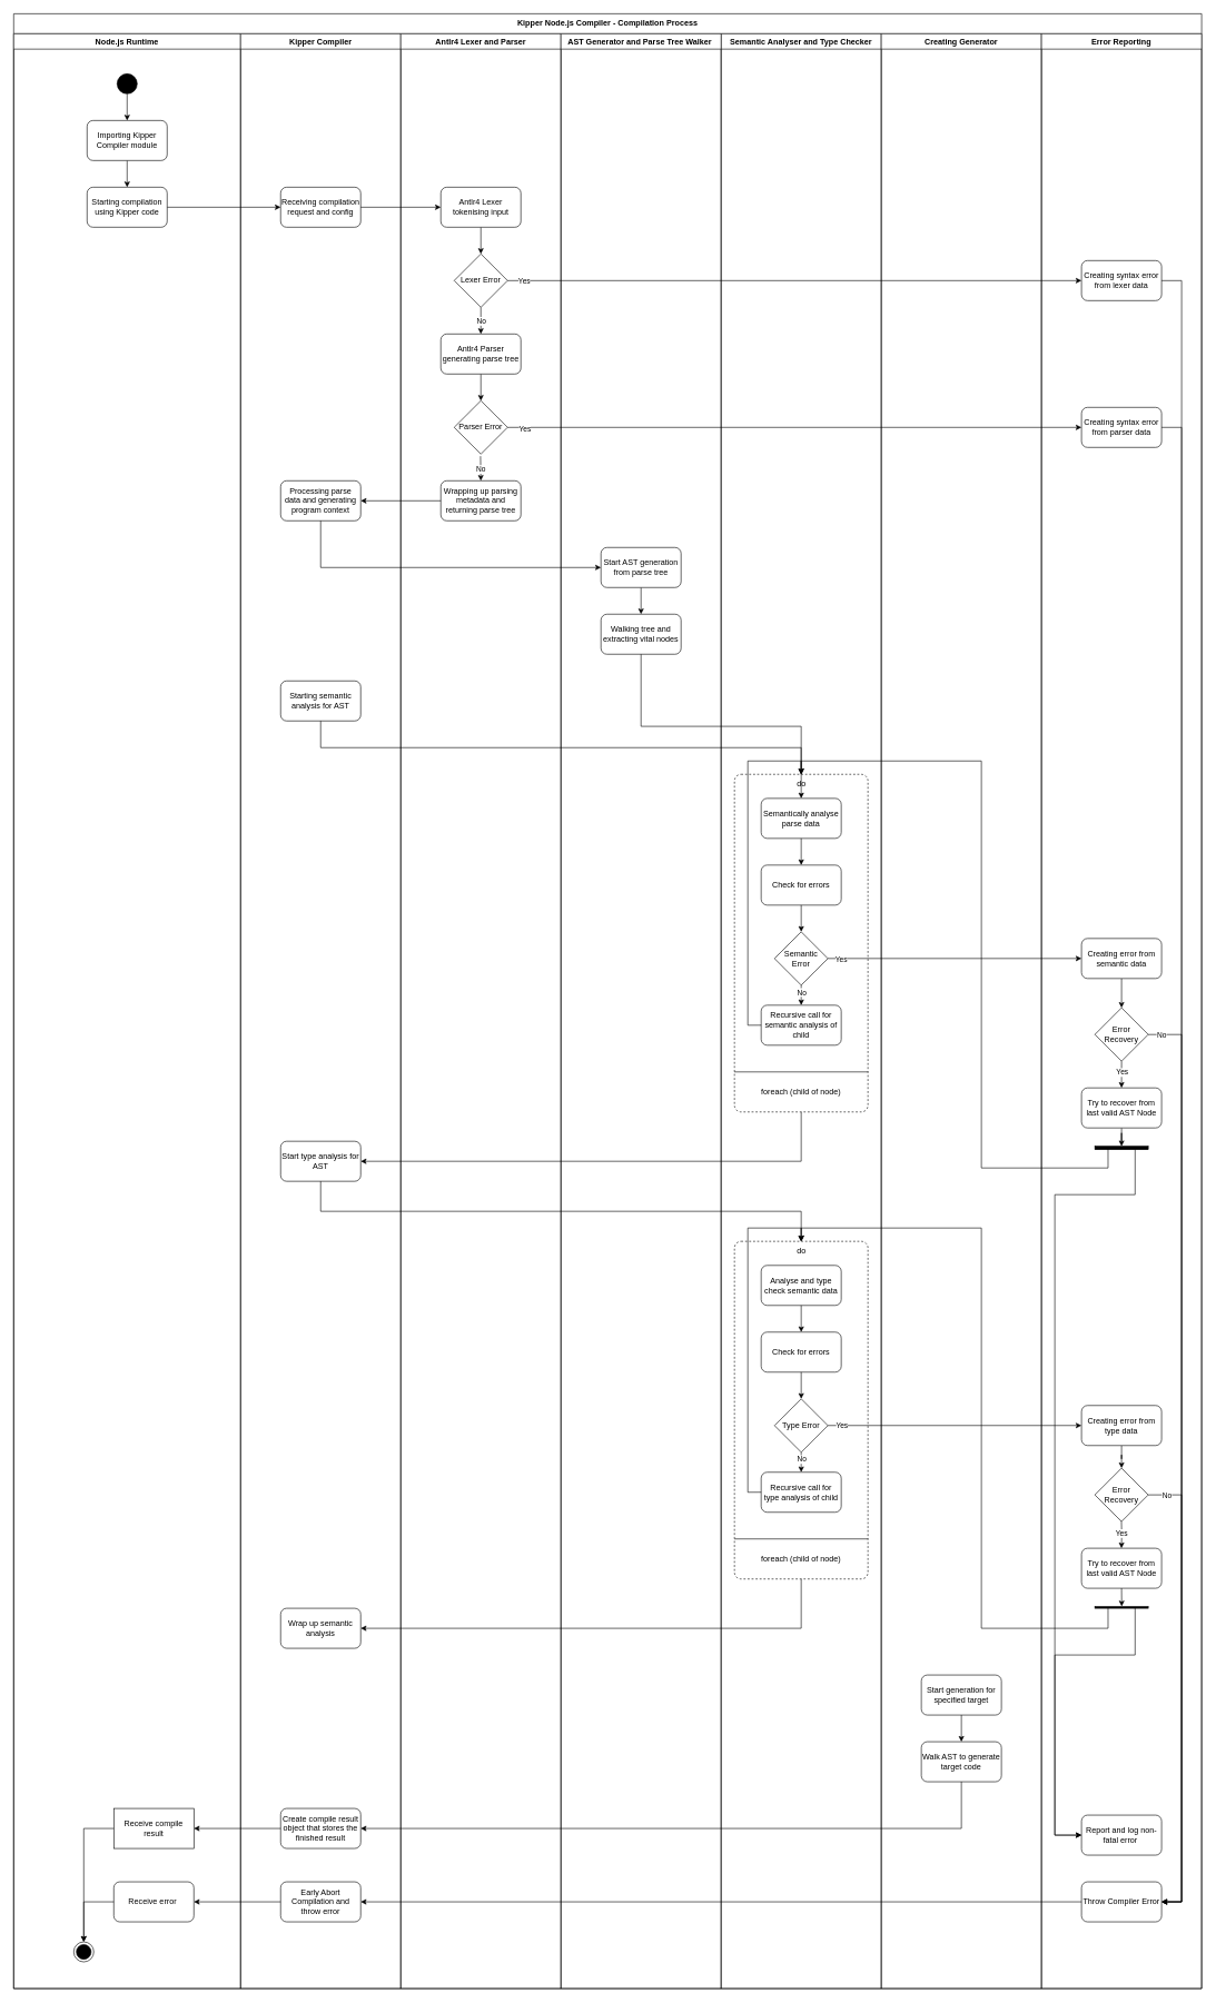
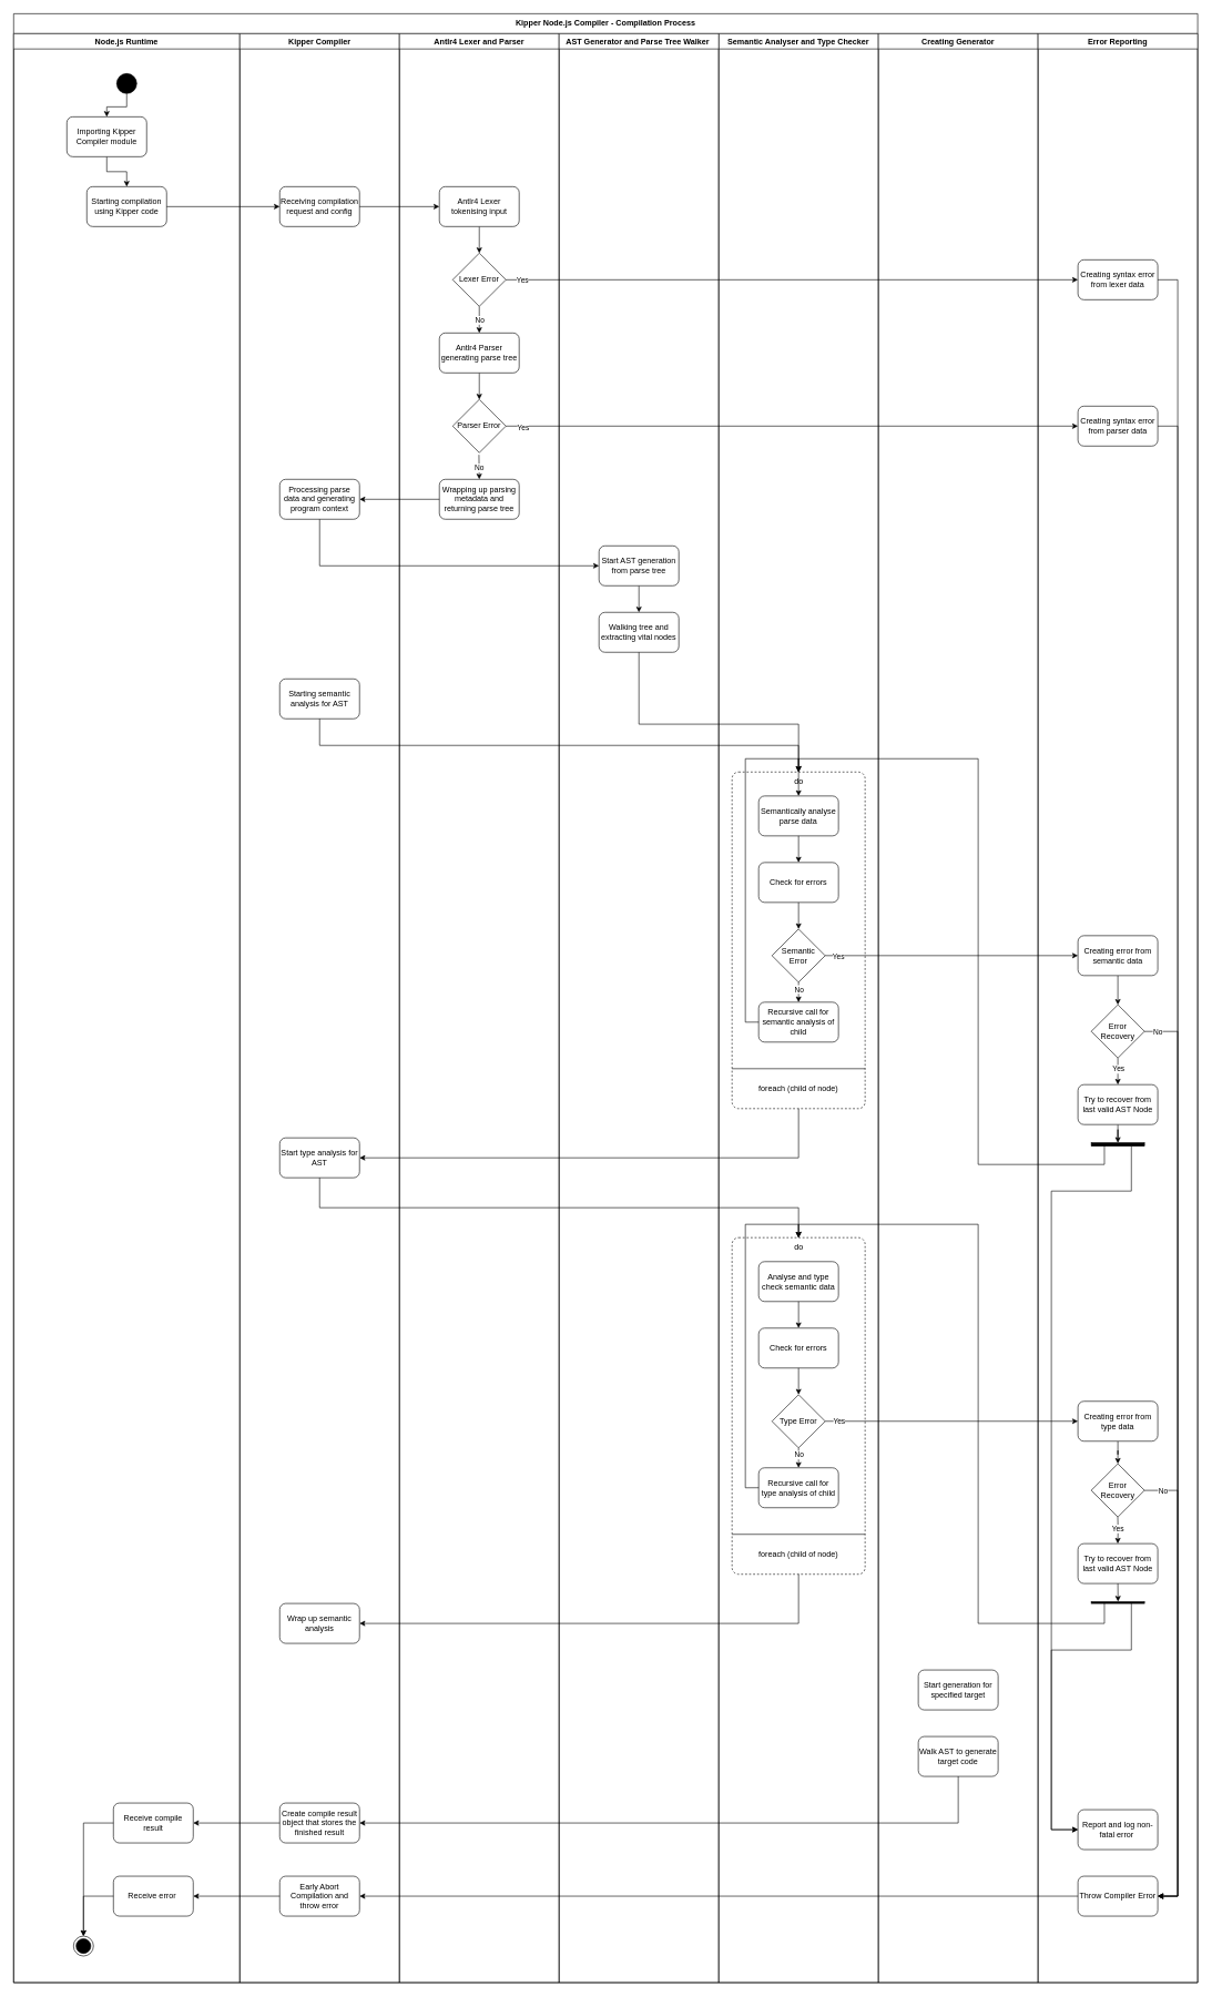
- <mxCell id="7" value="Importing Kipper Compiler module" style="rounded=1;whiteSpace=wrap;html=1;" parent="3" vertex="1"><mxGeometry x="110" y="130" width="120" height="60" as="geometry" /></mxCell>
+ <mxCell id="7" value="Importing Kipper Compiler module" style="rounded=1;whiteSpace=wrap;html=1;" parent="3" vertex="1"><mxGeometry x="80" y="125" width="120" height="60" as="geometry" /></mxCell>
- <mxCell id="56" style="edgeStyle=orthogonalEdgeStyle;rounded=0;orthogonalLoop=1;jettySize=auto;html=1;exitX=0.5;exitY=1;exitDx=0;exitDy=0;entryX=0.5;entryY=0;entryDx=0;entryDy=0;" parent="55" source="57" target="58" edge="1"><mxGeometry relative="1" as="geometry" /></mxCell>
- <mxCell id="9" value="Receive compile result" style="whiteSpace=wrap;html=1;rounded=0;" parent="3" vertex="1"><mxGeometry x="150" y="2660" width="120" height="60" as="geometry" /></mxCell>
+ <mxCell id="9" value="Receive compile result" style="rounded=1;whiteSpace=wrap;html=1;" parent="3" vertex="1"><mxGeometry x="150" y="2660" width="120" height="60" as="geometry" /></mxCell>
